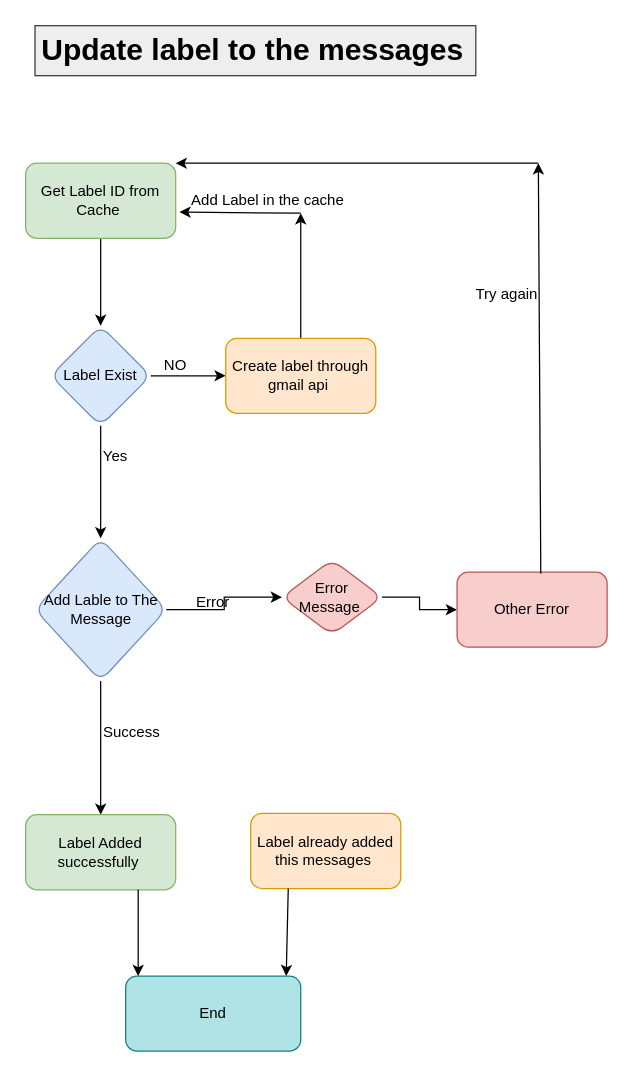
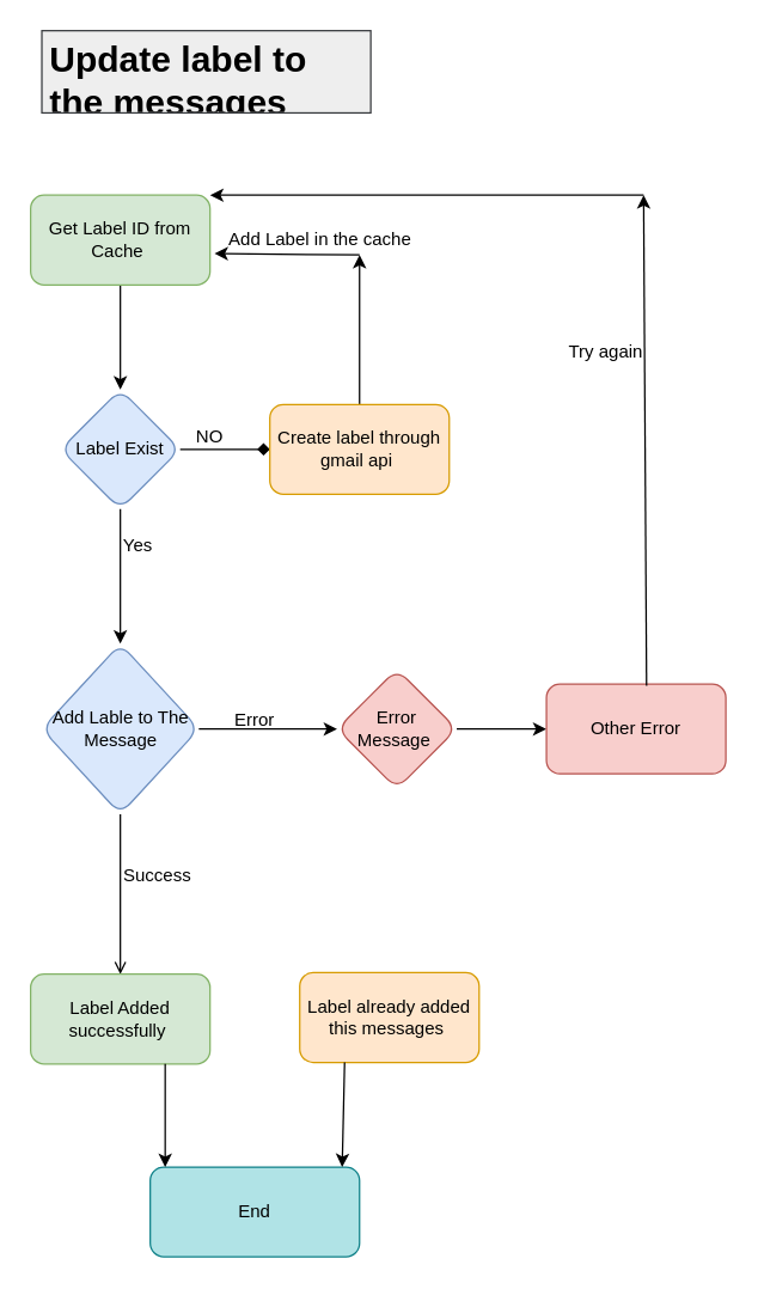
- <mxCell id="26" value="&lt;h1&gt;Update label to the messages&amp;nbsp;&lt;/h1&gt;" style="text;html=1;spacing=5;spacingTop=-20;whiteSpace=wrap;overflow=hidden;rounded=0;fillColor=#eeeeee;strokeColor=#36393d;" vertex="1" parent="1"><mxGeometry x="27.5" y="20" width="352.5" height="40" as="geometry" /></mxCell>
+ <mxCell id="26" value="&lt;h1&gt;Update label to the messages&amp;nbsp;&lt;/h1&gt;" style="text;html=1;spacing=5;spacingTop=-20;whiteSpace=wrap;overflow=hidden;rounded=0;fillColor=#eeeeee;strokeColor=#36393d;" vertex="1" parent="1"><mxGeometry x="27.5" y="20" width="220" height="55" as="geometry" /></mxCell>
- <mxCell id="4" value="" style="edgeStyle=orthogonalEdgeStyle;rounded=0;orthogonalLoop=1;jettySize=auto;html=1;" edge="1" parent="1" source="6" target="8"><mxGeometry relative="1" as="geometry" /></mxCell>
+ <mxCell id="4" value="" style="edgeStyle=orthogonalEdgeStyle;rounded=0;orthogonalLoop=1;jettySize=auto;html=1;endArrow=diamond;" edge="1" parent="1" source="6" target="8"><mxGeometry relative="1" as="geometry" /></mxCell>
- <mxCell id="18" value="Error Message&amp;nbsp;" style="rhombus;whiteSpace=wrap;html=1;rounded=1;fillColor=#f8cecc;strokeColor=#b85450;" vertex="1" parent="1"><mxGeometry x="225" y="447" width="80" height="60" as="geometry" /></mxCell>
+ <mxCell id="18" value="Error Message&amp;nbsp;" style="rhombus;whiteSpace=wrap;html=1;rounded=1;fillColor=#f8cecc;strokeColor=#b85450;" vertex="1" parent="1"><mxGeometry x="225" y="447" width="80" height="80" as="geometry" /></mxCell>
- <mxCell id="9" value="" style="edgeStyle=orthogonalEdgeStyle;rounded=0;orthogonalLoop=1;jettySize=auto;html=1;" edge="1" parent="1" source="11" target="16"><mxGeometry relative="1" as="geometry" /></mxCell>
+ <mxCell id="9" value="" style="edgeStyle=orthogonalEdgeStyle;rounded=0;orthogonalLoop=1;jettySize=auto;html=1;endArrow=open;" edge="1" parent="1" source="11" target="16"><mxGeometry relative="1" as="geometry" /></mxCell>
